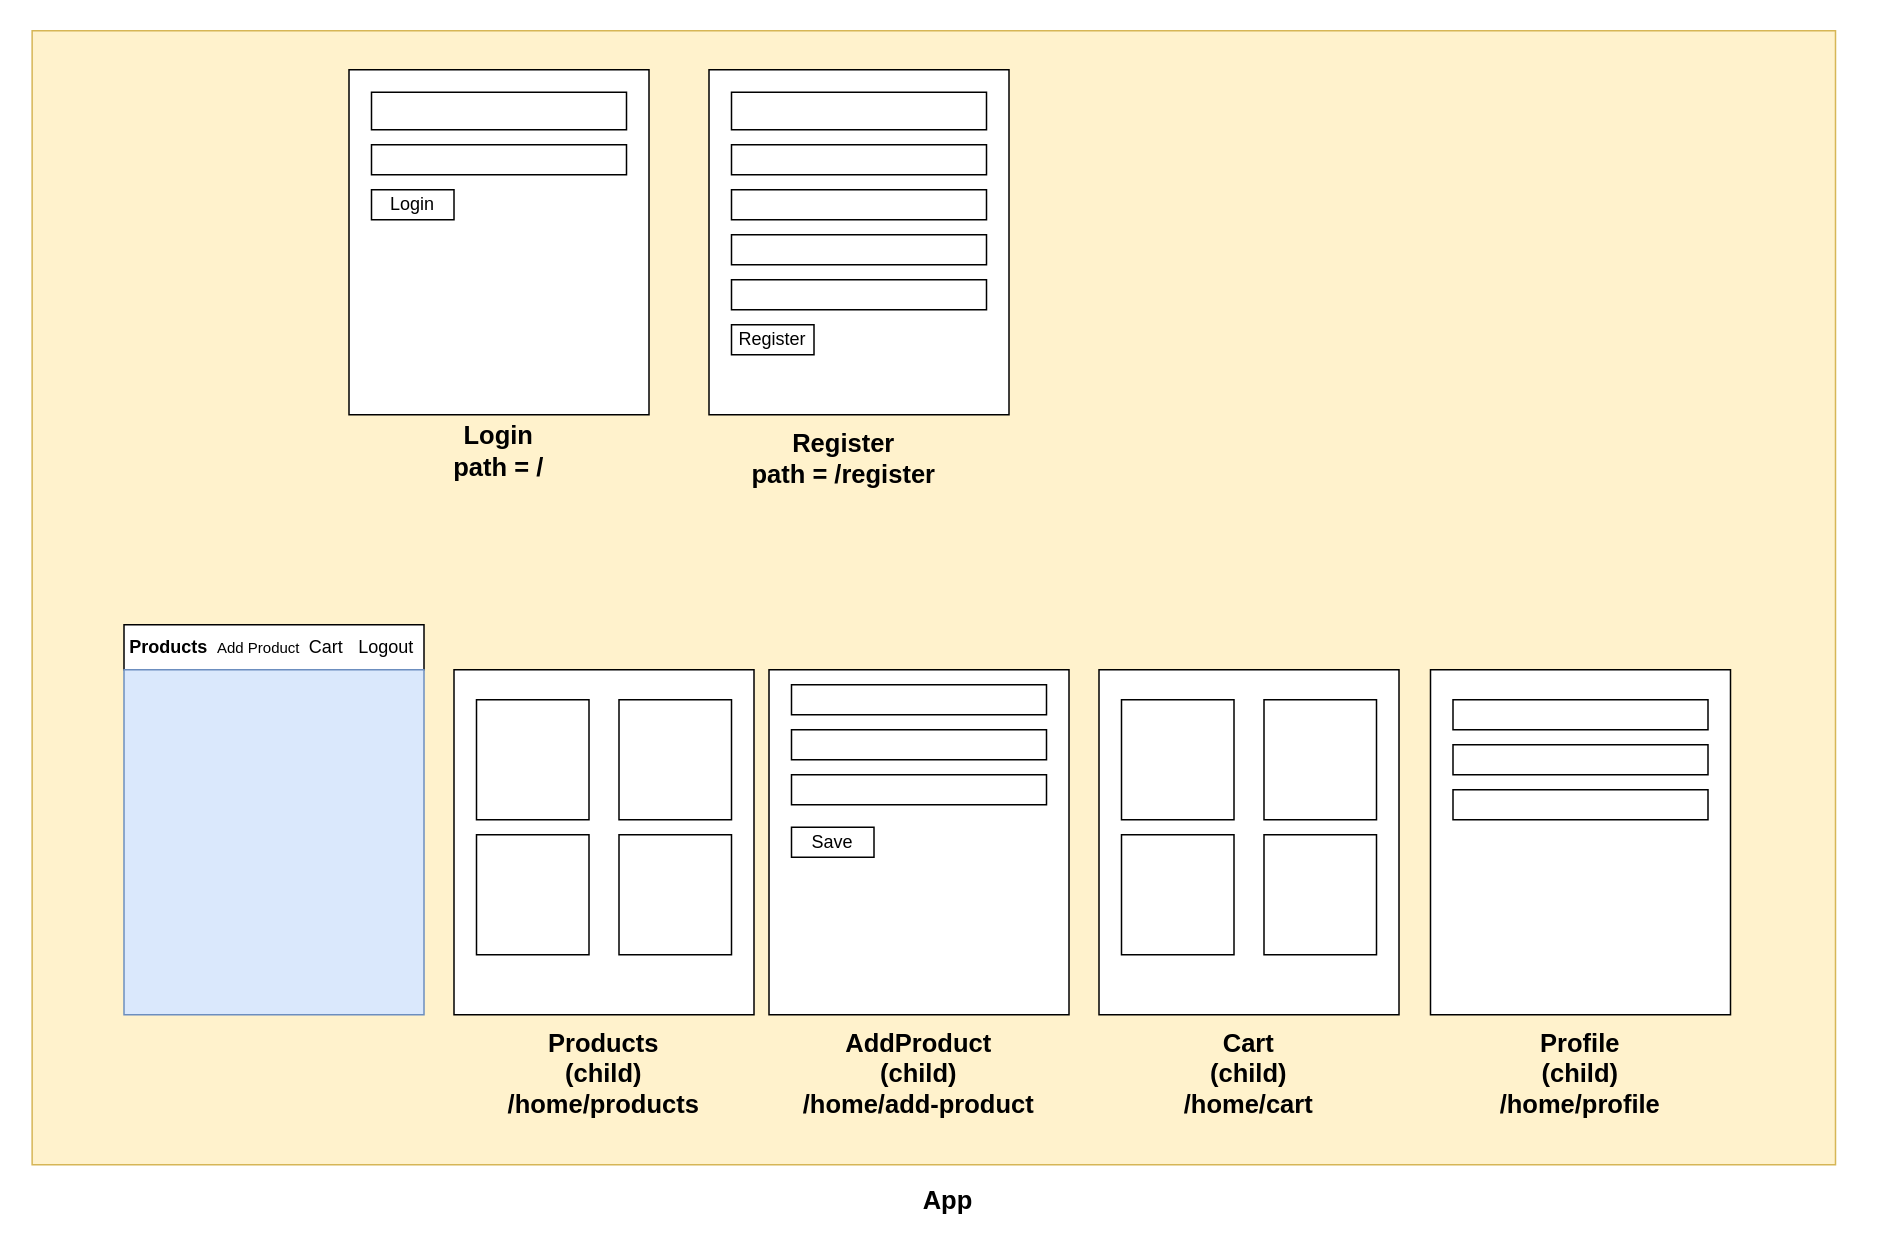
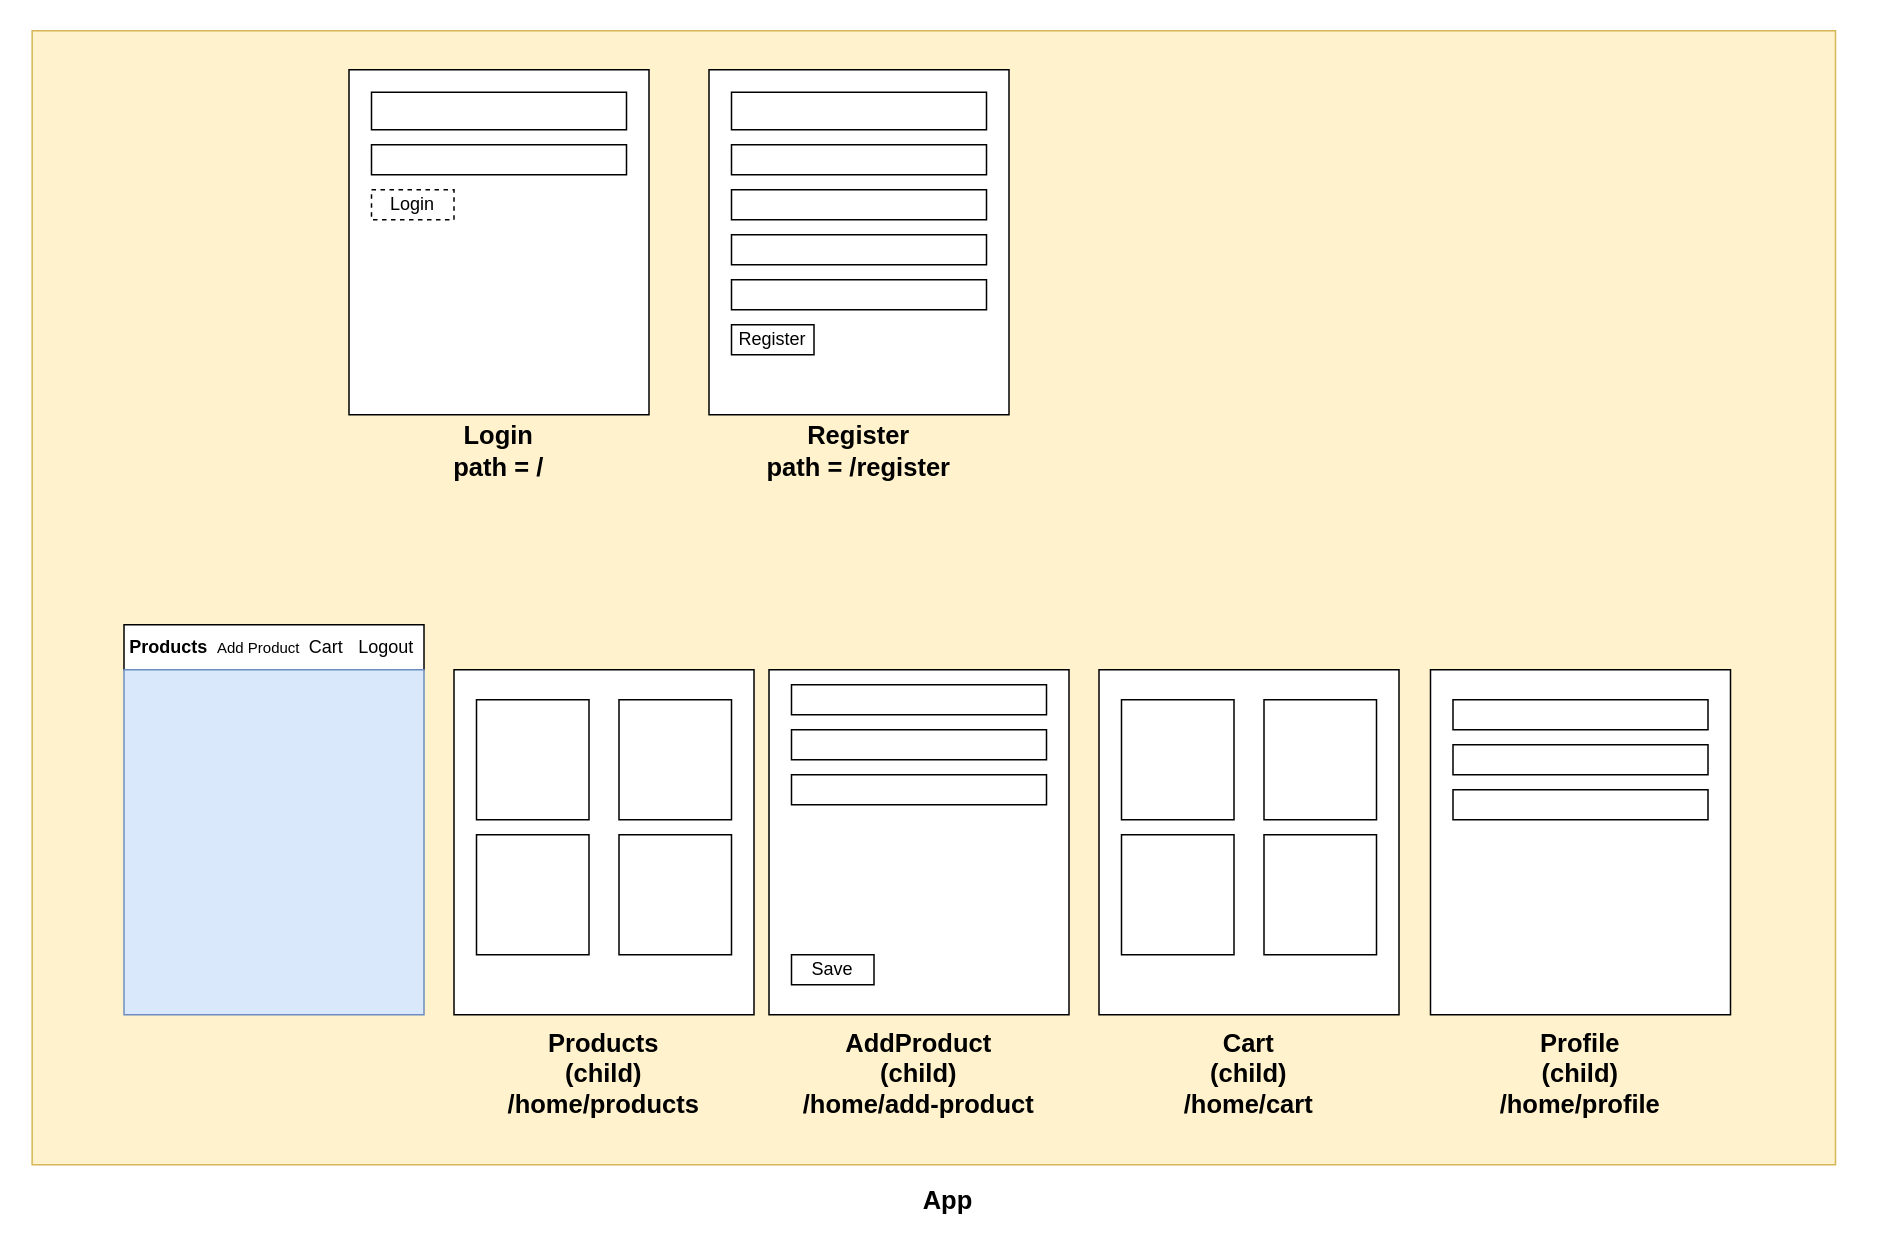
- <mxCell id="7" value="Login" style="rounded=0;whiteSpace=wrap;html=1;" parent="1" vertex="1"><mxGeometry x="247" y="126" width="55" height="20" as="geometry" /></mxCell>
+ <mxCell id="7" value="Login" style="rounded=0;whiteSpace=wrap;html=1;dashed=1;" parent="1" vertex="1"><mxGeometry x="247" y="126" width="55" height="20" as="geometry" /></mxCell>
- <mxCell id="9" value="Register&lt;div&gt;path = /register&lt;/div&gt;" style="text;html=1;align=center;verticalAlign=middle;whiteSpace=wrap;rounded=0;fontStyle=1;fontSize=17;" parent="1" vertex="1"><mxGeometry x="462" y="291" width="200" height="30" as="geometry" /></mxCell>
+ <mxCell id="9" value="Register&lt;div&gt;path = /register&lt;/div&gt;" style="text;html=1;align=center;verticalAlign=middle;whiteSpace=wrap;rounded=0;fontStyle=1;fontSize=17;" parent="1" vertex="1"><mxGeometry x="472" y="286" width="200" height="30" as="geometry" /></mxCell>
- <mxCell id="30" value="Save" style="rounded=0;whiteSpace=wrap;html=1;" parent="1" vertex="1"><mxGeometry x="527" y="551" width="55" height="20" as="geometry" /></mxCell>
+ <mxCell id="30" value="Save" style="rounded=0;whiteSpace=wrap;html=1;" parent="1" vertex="1"><mxGeometry x="527" y="636" width="55" height="20" as="geometry" /></mxCell>
